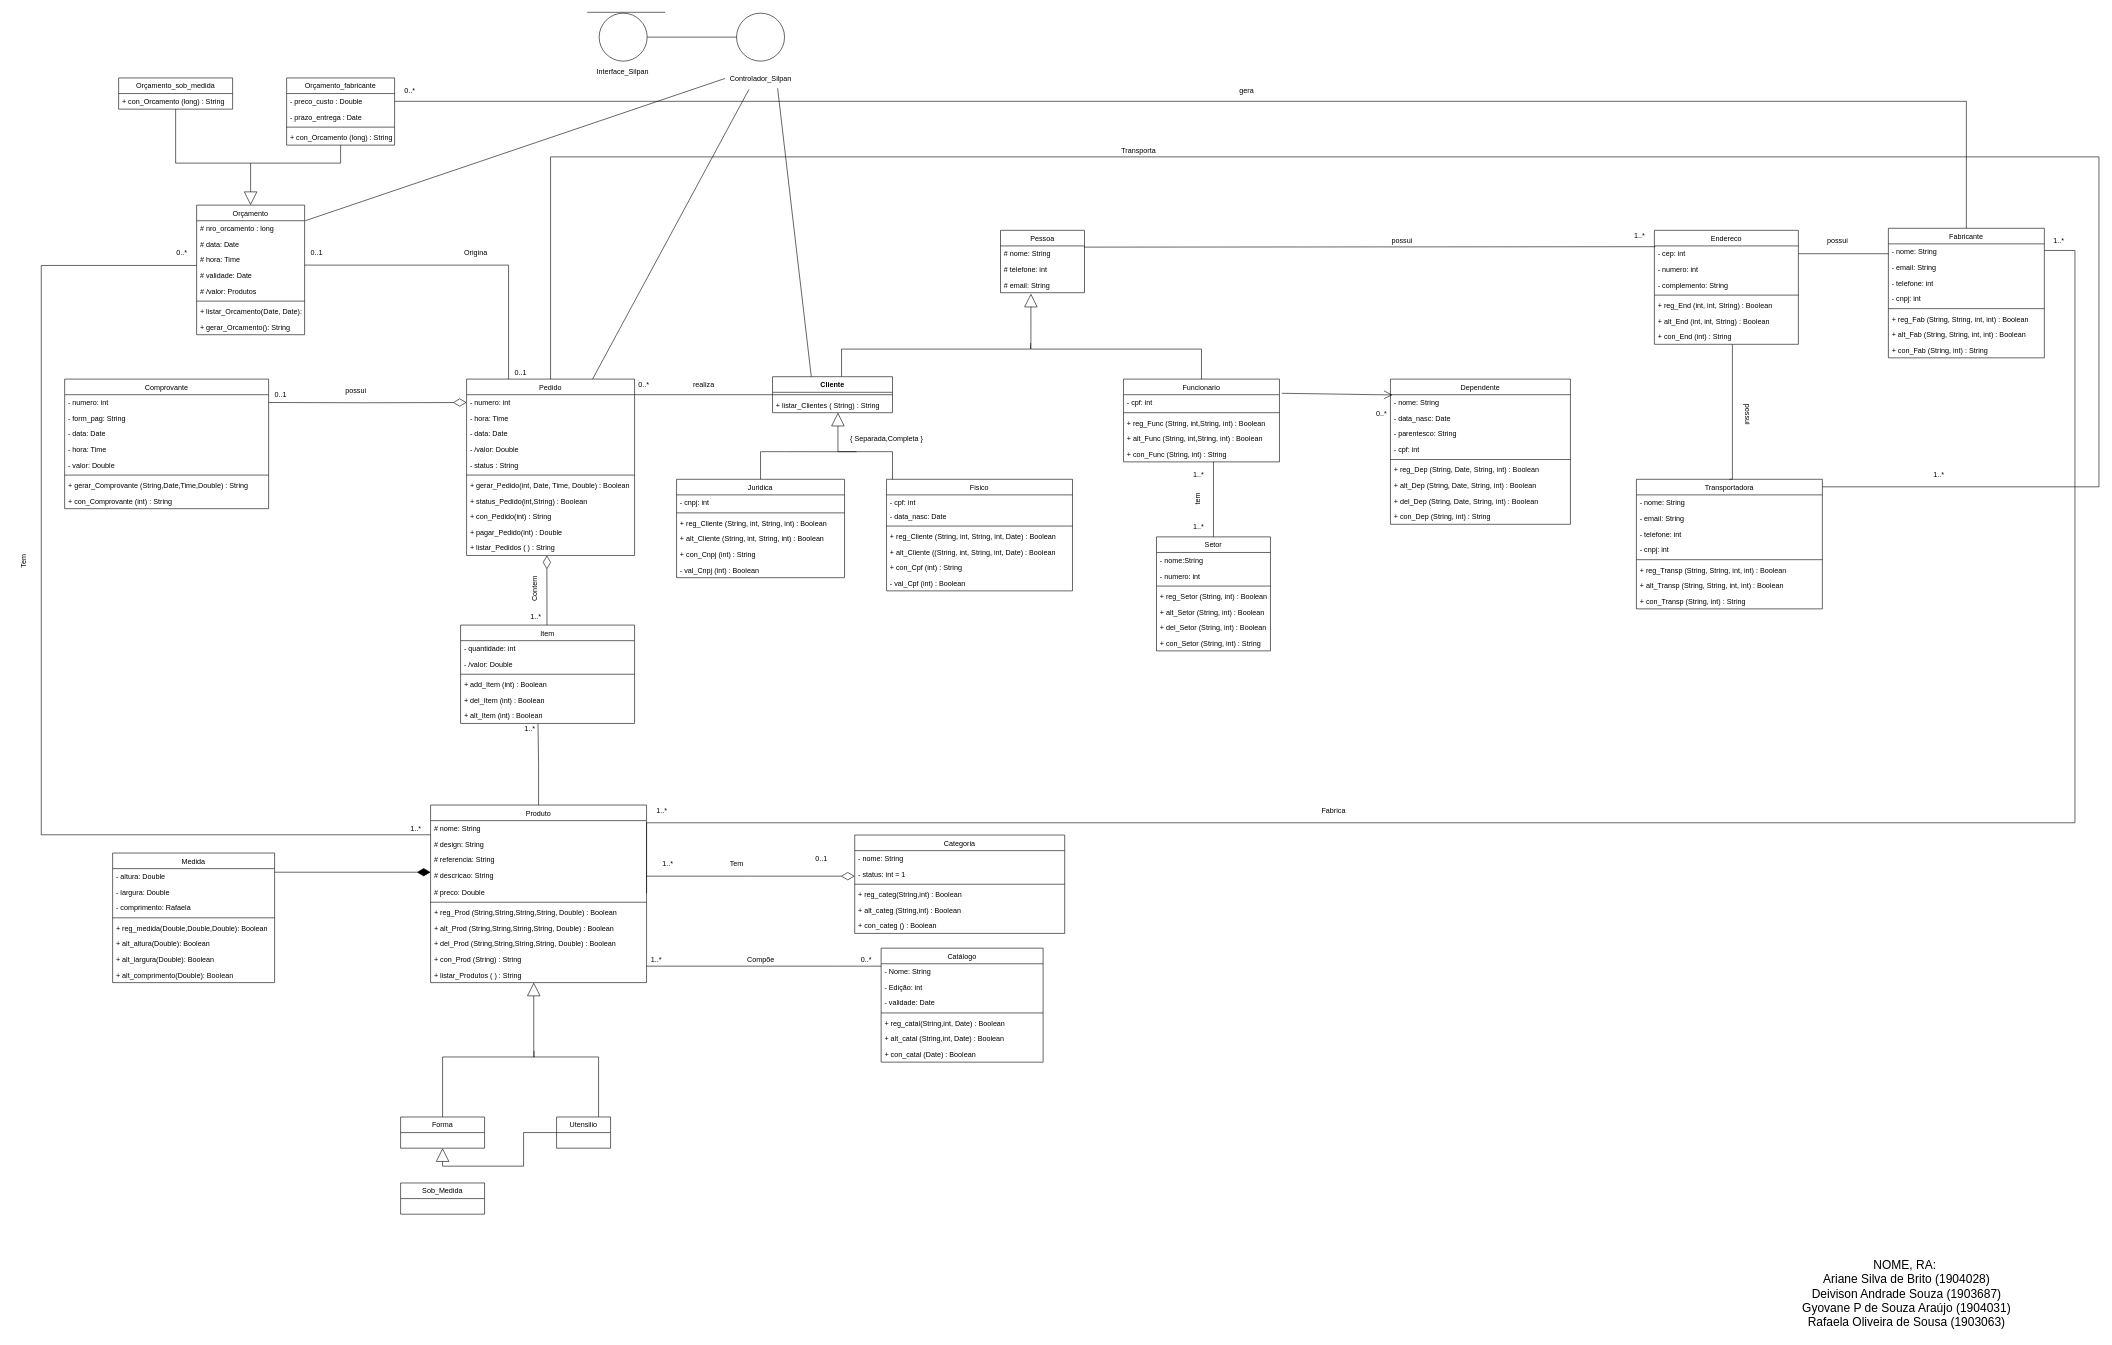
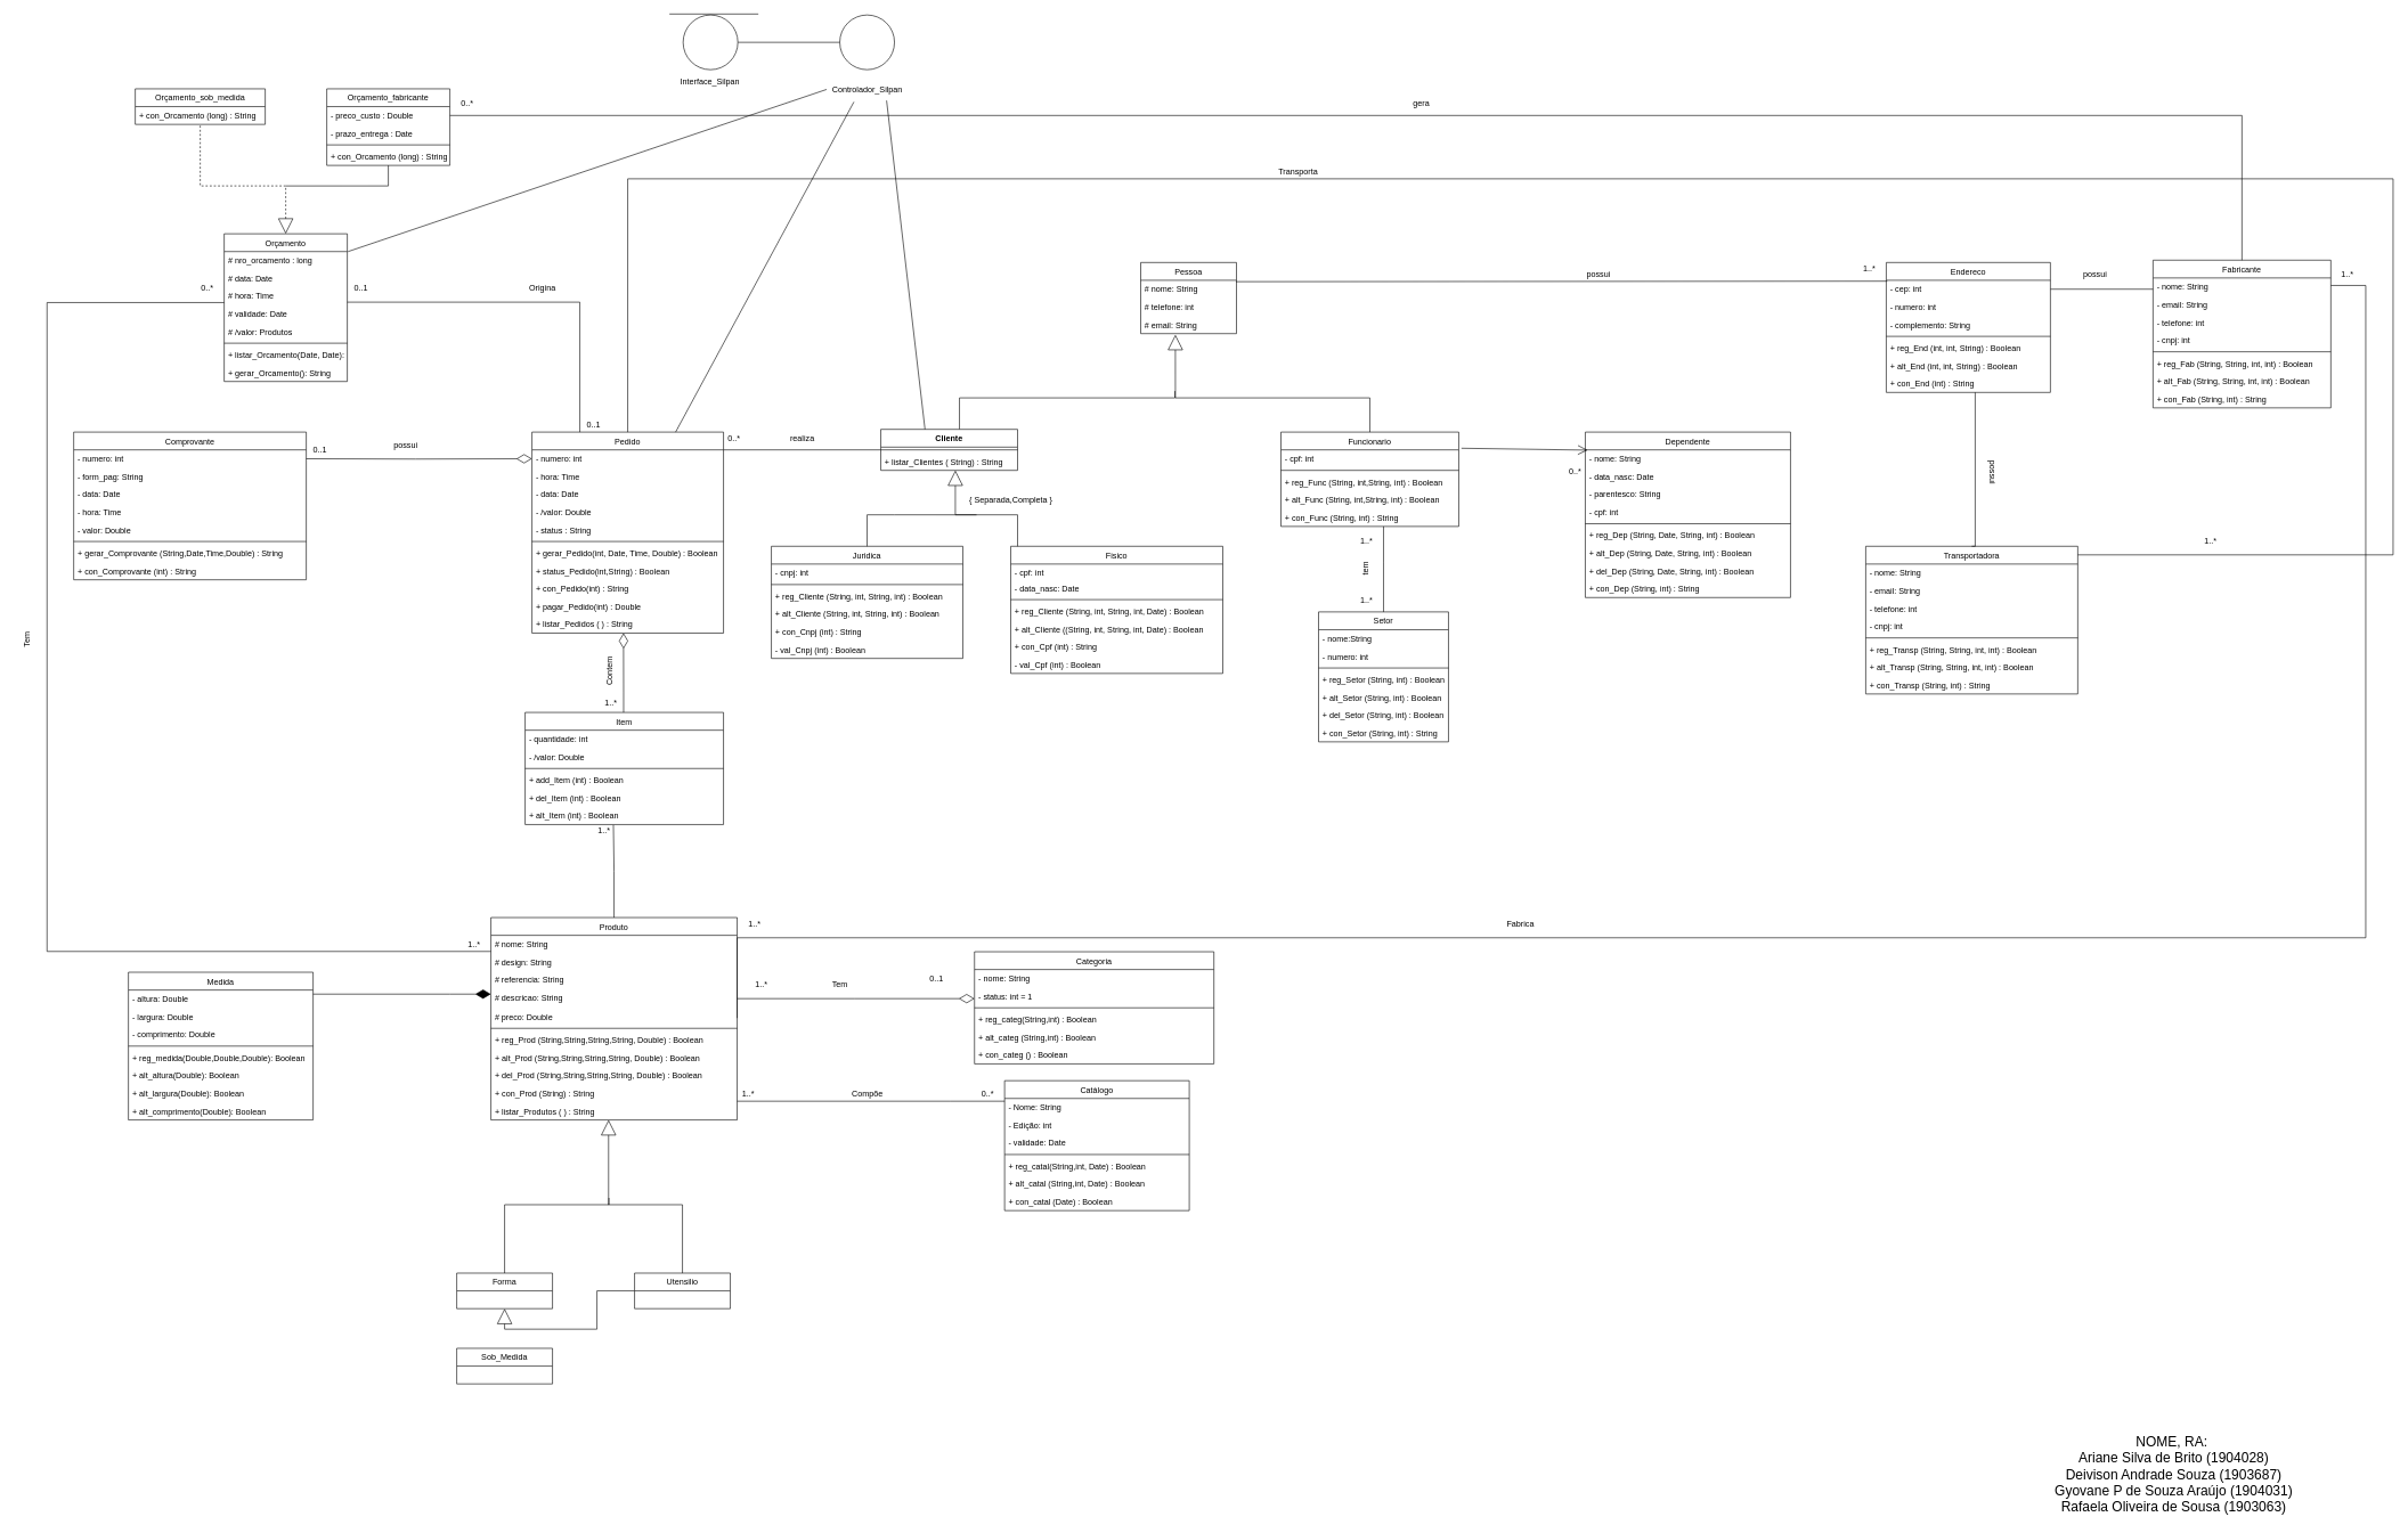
- <mxCell id="189" style="edgeStyle=orthogonalEdgeStyle;rounded=0;orthogonalLoop=1;jettySize=auto;html=1;startArrow=block;startFill=0;startSize=20;endArrow=none;endFill=0;endSize=20;" parent="1" source="191" target="200" edge="1"><mxGeometry relative="1" as="geometry"><Array as="points"><mxPoint x="417" y="271.43" /><mxPoint x="292" y="271.43" /></Array></mxGeometry></mxCell>
+ <mxCell id="189" style="edgeStyle=orthogonalEdgeStyle;rounded=0;orthogonalLoop=1;jettySize=auto;html=1;startArrow=block;startFill=0;startSize=20;endArrow=none;endFill=0;endSize=20;dashed=1;" parent="1" source="191" target="200" edge="1"><mxGeometry relative="1" as="geometry"><Array as="points"><mxPoint x="417" y="271.43" /><mxPoint x="292" y="271.43" /></Array></mxGeometry></mxCell>
- <mxCell id="159" value="- comprimento: Rafaela" style="text;strokeColor=none;fillColor=none;align=left;verticalAlign=top;spacingLeft=4;spacingRight=4;overflow=hidden;rotatable=0;points=[[0,0.5],[1,0.5]];portConstraint=eastwest;" parent="156" vertex="1"><mxGeometry y="78" width="270" height="26" as="geometry" /></mxCell>
+ <mxCell id="159" value="- comprimento: Double" style="text;strokeColor=none;fillColor=none;align=left;verticalAlign=top;spacingLeft=4;spacingRight=4;overflow=hidden;rotatable=0;points=[[0,0.5],[1,0.5]];portConstraint=eastwest;" parent="156" vertex="1"><mxGeometry y="78" width="270" height="26" as="geometry" /></mxCell>
- <mxCell id="119" value="Utensilio" style="swimlane;fontStyle=0;childLayout=stackLayout;horizontal=1;startSize=26;fillColor=none;horizontalStack=0;resizeParent=1;resizeParentMax=0;resizeLast=0;collapsible=1;marginBottom=0;" parent="1" vertex="1"><mxGeometry x="927" y="1861.43" width="90" height="52" as="geometry" /></mxCell>
+ <mxCell id="119" value="Utensilio" style="swimlane;fontStyle=0;childLayout=stackLayout;horizontal=1;startSize=26;fillColor=none;horizontalStack=0;resizeParent=1;resizeParentMax=0;resizeLast=0;collapsible=1;marginBottom=0;" parent="1" vertex="1"><mxGeometry x="927" y="1861.43" width="140" height="52" as="geometry" /></mxCell>
